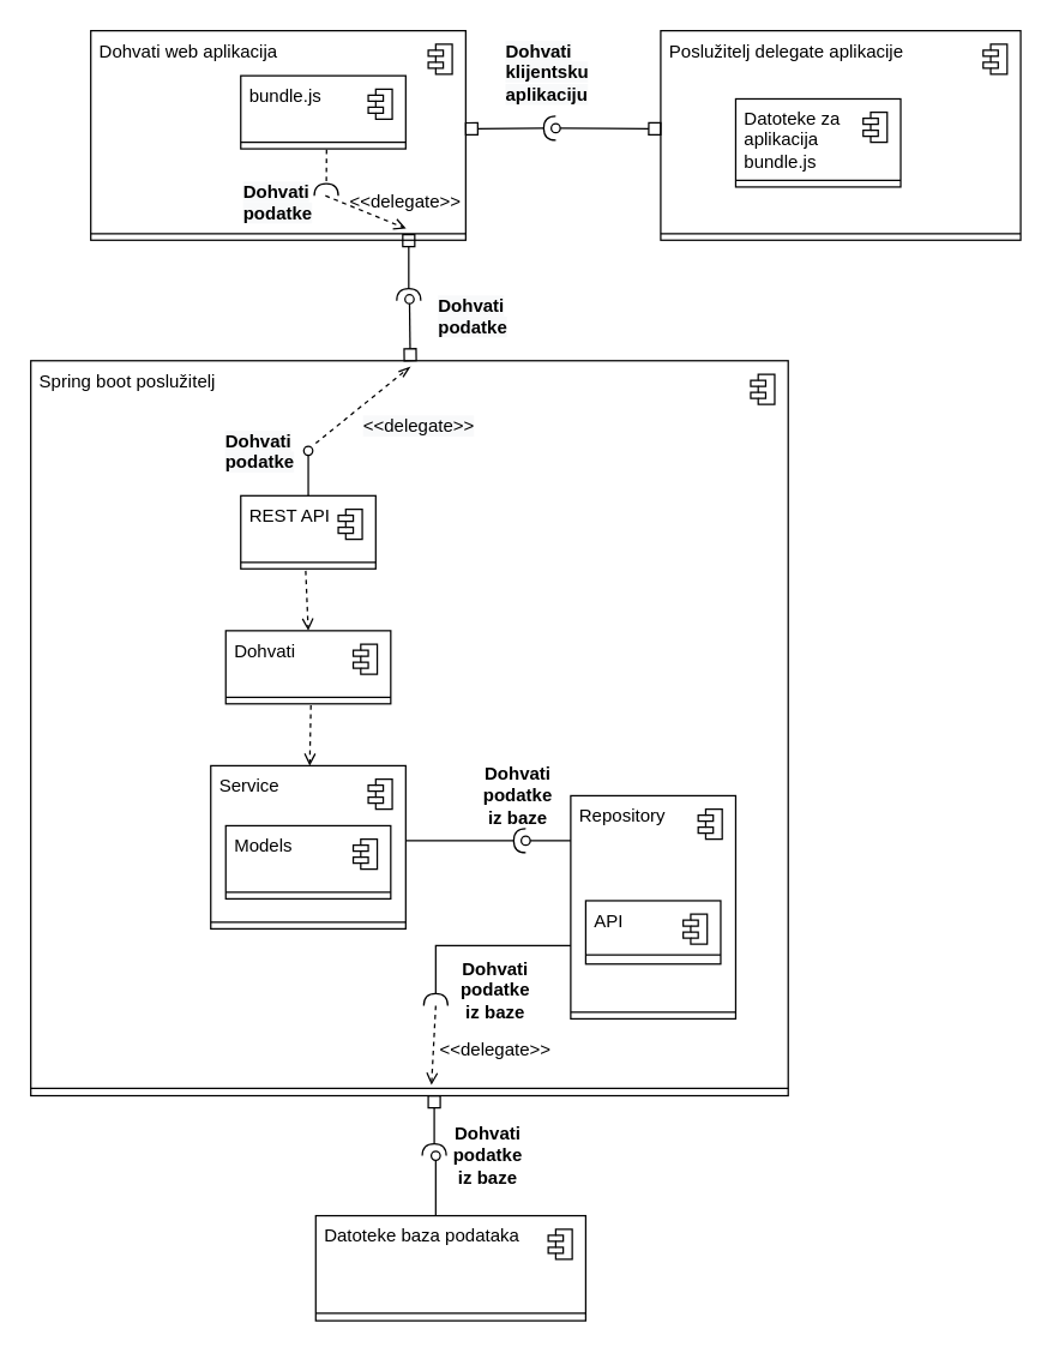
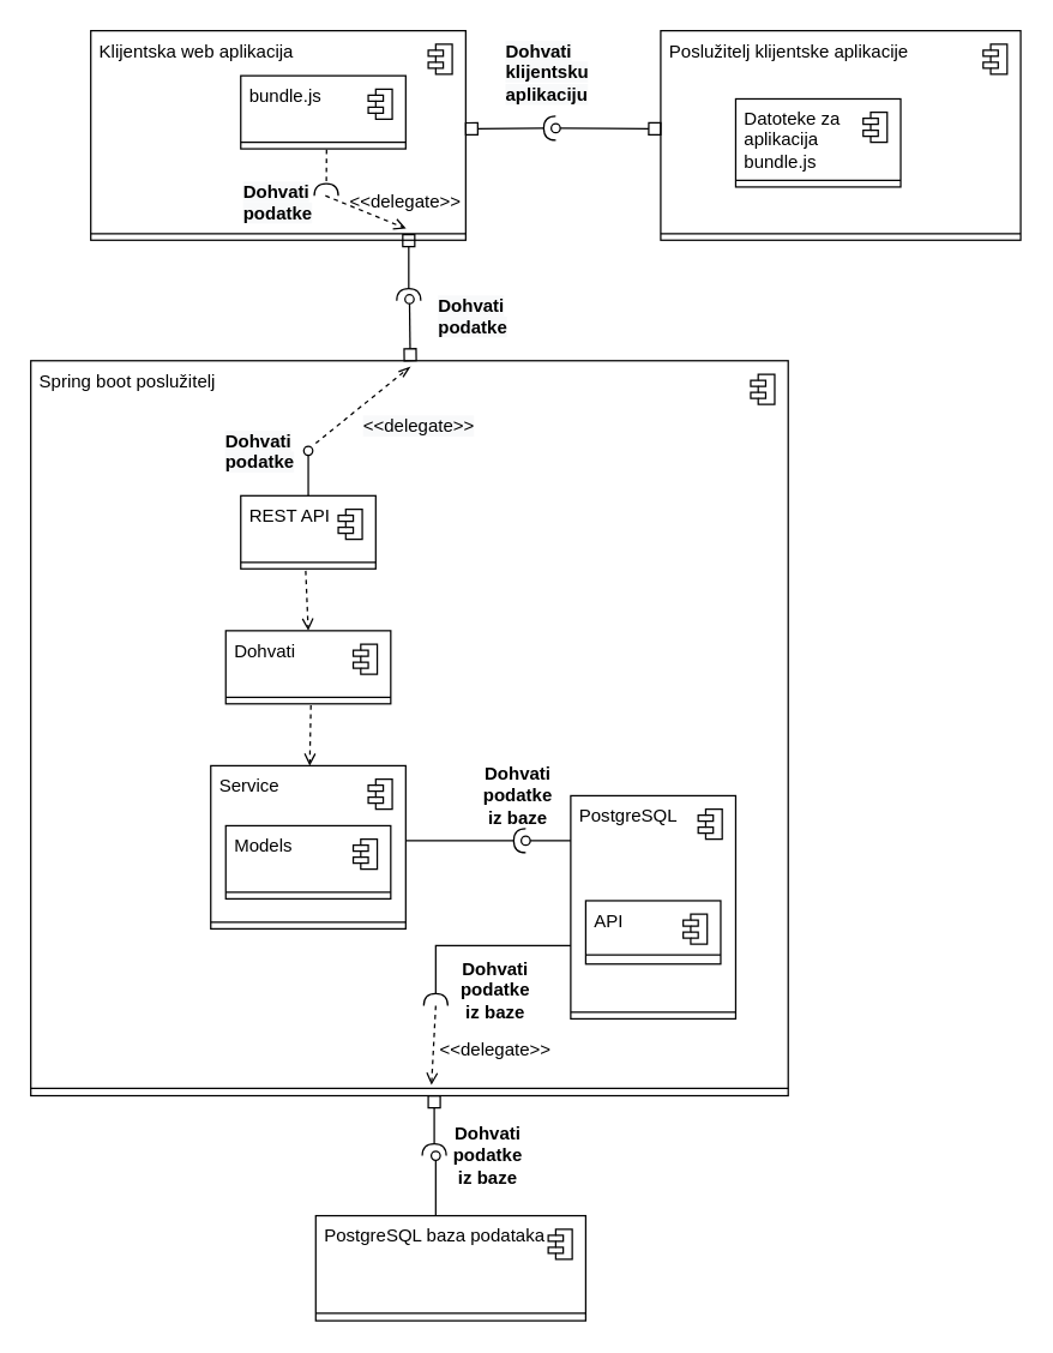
- <mxCell id="46" value="Dohvati web aplikacija" style="html=1;align=left;spacingLeft=4;verticalAlign=top;strokeColor=none;fillColor=none;" parent="45" vertex="1"><mxGeometry width="250" height="130.91" as="geometry" /></mxCell>
+ <mxCell id="46" value="Klijentska web aplikacija" style="html=1;align=left;spacingLeft=4;verticalAlign=top;strokeColor=none;fillColor=none;" parent="45" vertex="1"><mxGeometry width="250" height="130.91" as="geometry" /></mxCell>
- <mxCell id="66" value="Poslužitelj delegate aplikacije" style="html=1;align=left;spacingLeft=4;verticalAlign=top;strokeColor=none;fillColor=none;" vertex="1" parent="65"><mxGeometry width="240" height="130.91" as="geometry" /></mxCell>
+ <mxCell id="66" value="Poslužitelj klijentske aplikacije" style="html=1;align=left;spacingLeft=4;verticalAlign=top;strokeColor=none;fillColor=none;" vertex="1" parent="65"><mxGeometry width="240" height="130.91" as="geometry" /></mxCell>
- <mxCell id="8" value="Repository" style="html=1;align=left;spacingLeft=4;verticalAlign=top;strokeColor=none;fillColor=none;" parent="7" vertex="1"><mxGeometry width="110" height="140" as="geometry" /></mxCell>
+ <mxCell id="8" value="PostgreSQL" style="html=1;align=left;spacingLeft=4;verticalAlign=top;strokeColor=none;fillColor=none;" parent="7" vertex="1"><mxGeometry width="110" height="140" as="geometry" /></mxCell>
- <mxCell id="42" value="Datoteke baza podataka" style="html=1;align=left;spacingLeft=4;verticalAlign=top;strokeColor=none;fillColor=none;" parent="41" vertex="1"><mxGeometry width="180" height="60" as="geometry" /></mxCell>
+ <mxCell id="42" value="PostgreSQL baza podataka" style="html=1;align=left;spacingLeft=4;verticalAlign=top;strokeColor=none;fillColor=none;" parent="41" vertex="1"><mxGeometry width="180" height="60" as="geometry" /></mxCell>
